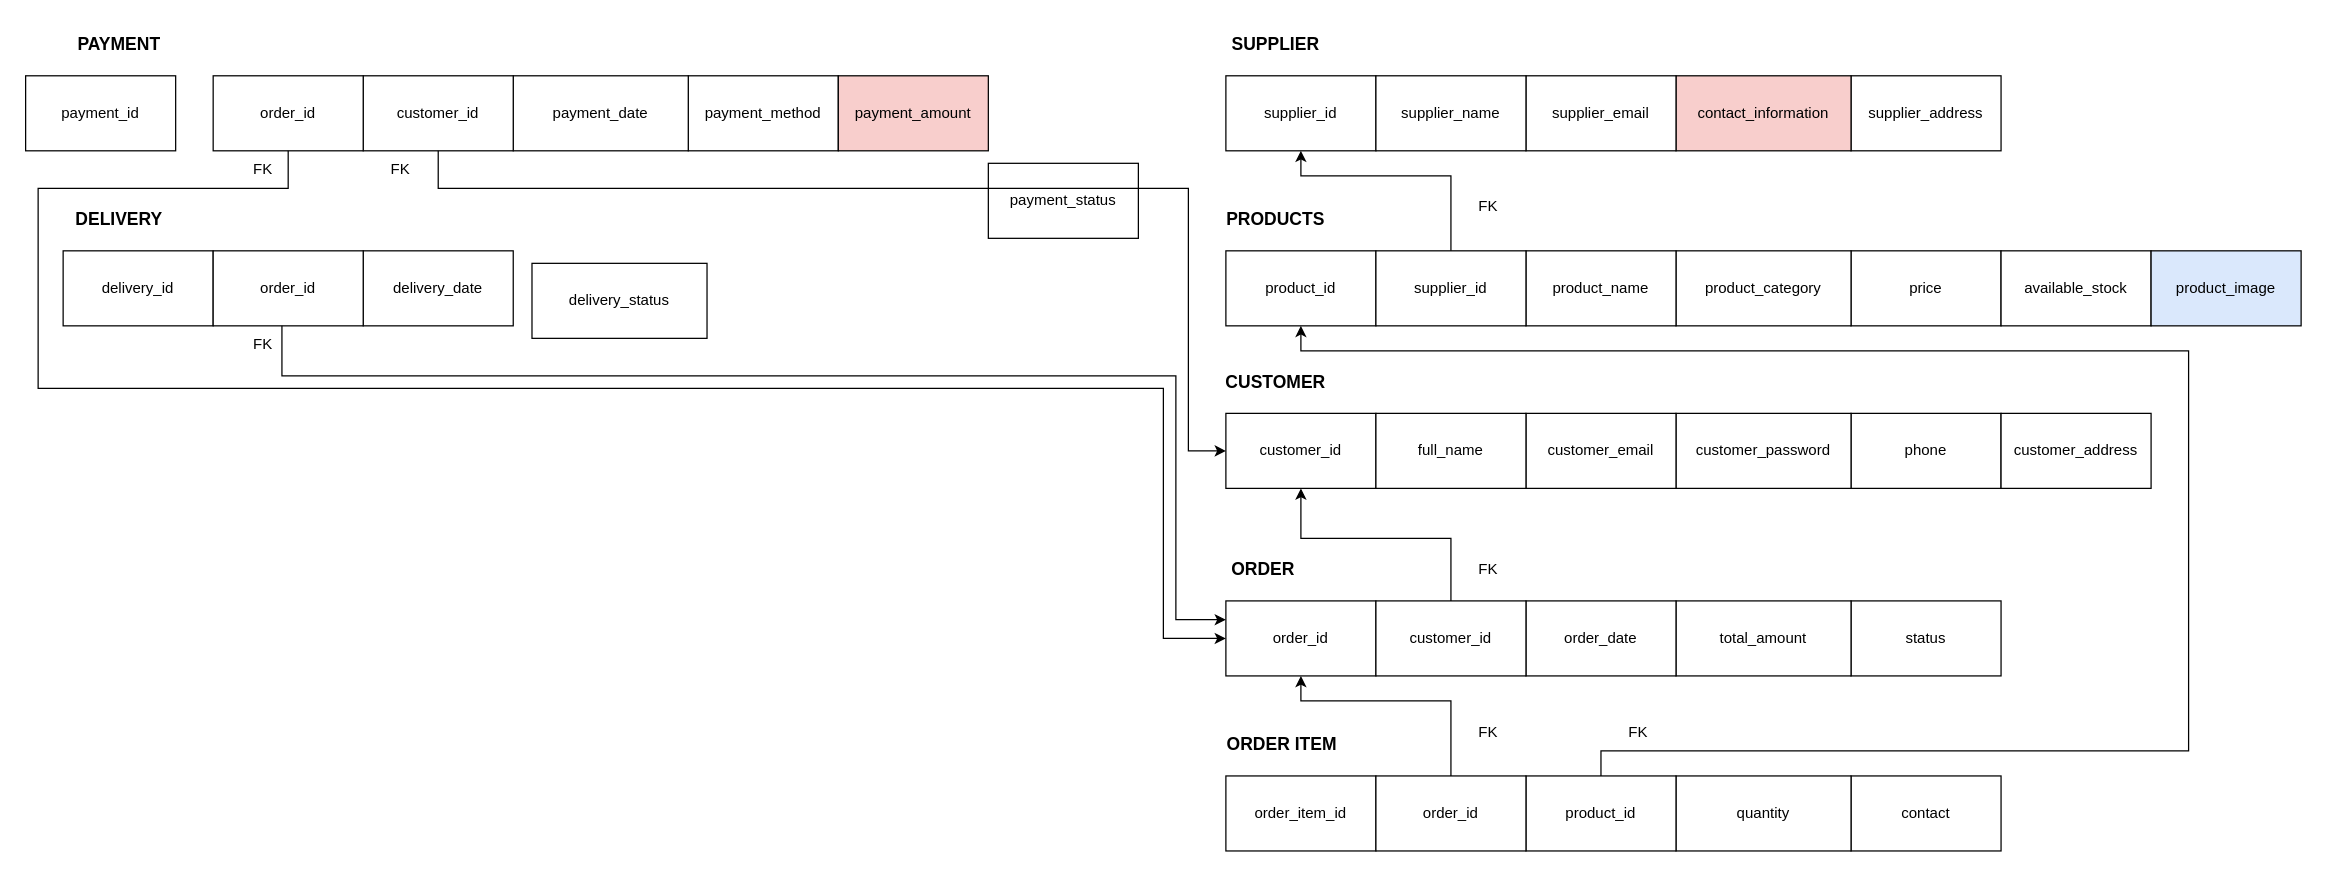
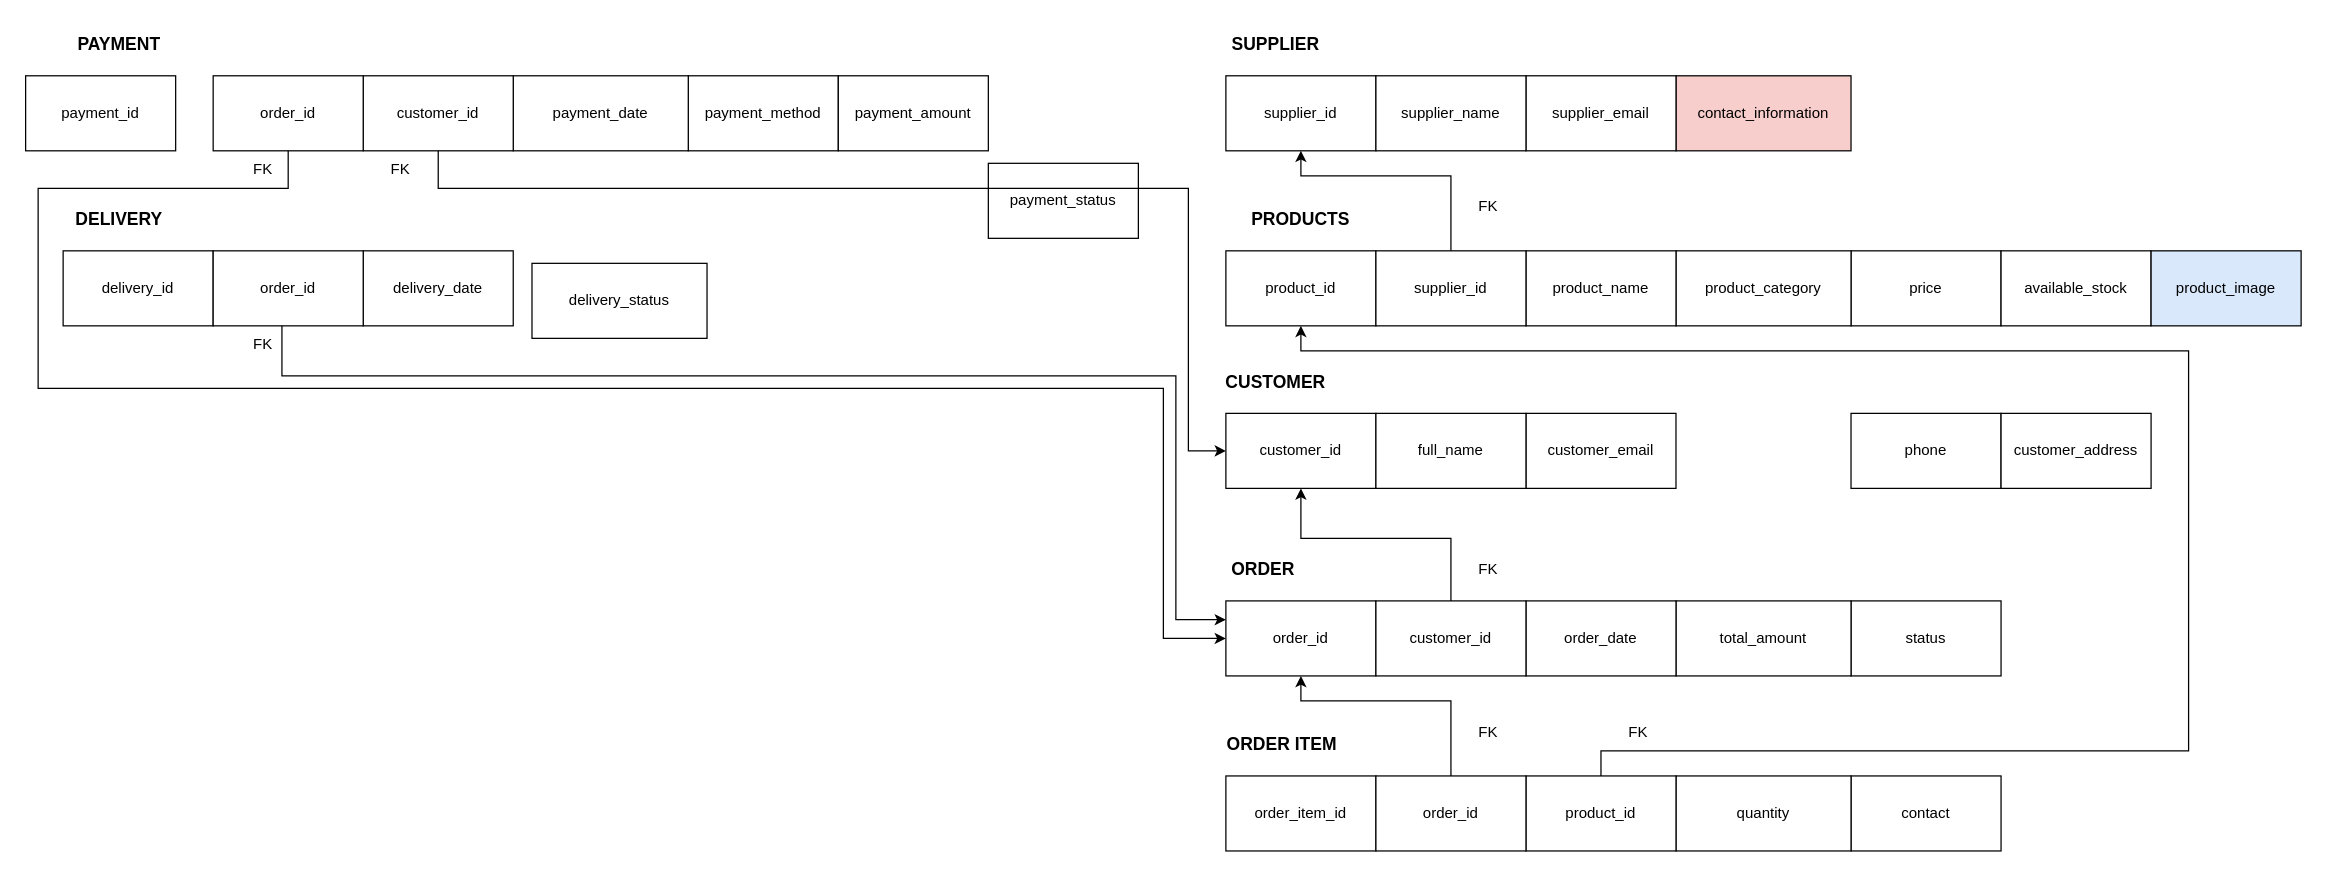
- <mxCell id="51" value="payment_amount" style="rounded=0;whiteSpace=wrap;html=1;fillColor=#f8cecc;" vertex="1" parent="1"><mxGeometry x="670" y="60" width="120" height="60" as="geometry" /></mxCell>
+ <mxCell id="51" value="payment_amount" style="rounded=0;whiteSpace=wrap;html=1;" vertex="1" parent="1"><mxGeometry x="670" y="60" width="120" height="60" as="geometry" /></mxCell>
- <mxCell id="2" value="supplier_address" style="rounded=0;whiteSpace=wrap;html=1;" vertex="1" parent="1"><mxGeometry x="1480" y="60" width="120" height="60" as="geometry" /></mxCell>
- <mxCell id="13" value="&lt;b&gt;PRODUCTS&lt;/b&gt;" style="text;html=1;align=center;verticalAlign=middle;whiteSpace=wrap;rounded=0;fontSize=14;" vertex="1" parent="1"><mxGeometry x="980" y="160" width="80" height="30" as="geometry" /></mxCell>
+ <mxCell id="13" value="&lt;b&gt;PRODUCTS&lt;/b&gt;" style="text;html=1;align=center;verticalAlign=middle;whiteSpace=wrap;rounded=0;fontSize=14;" vertex="1" parent="1"><mxGeometry x="1000" y="160" width="80" height="30" as="geometry" /></mxCell>
- <mxCell id="19" value="customer_password" style="rounded=0;whiteSpace=wrap;html=1;" vertex="1" parent="1"><mxGeometry x="1340" y="330" width="140" height="60" as="geometry" /></mxCell>
